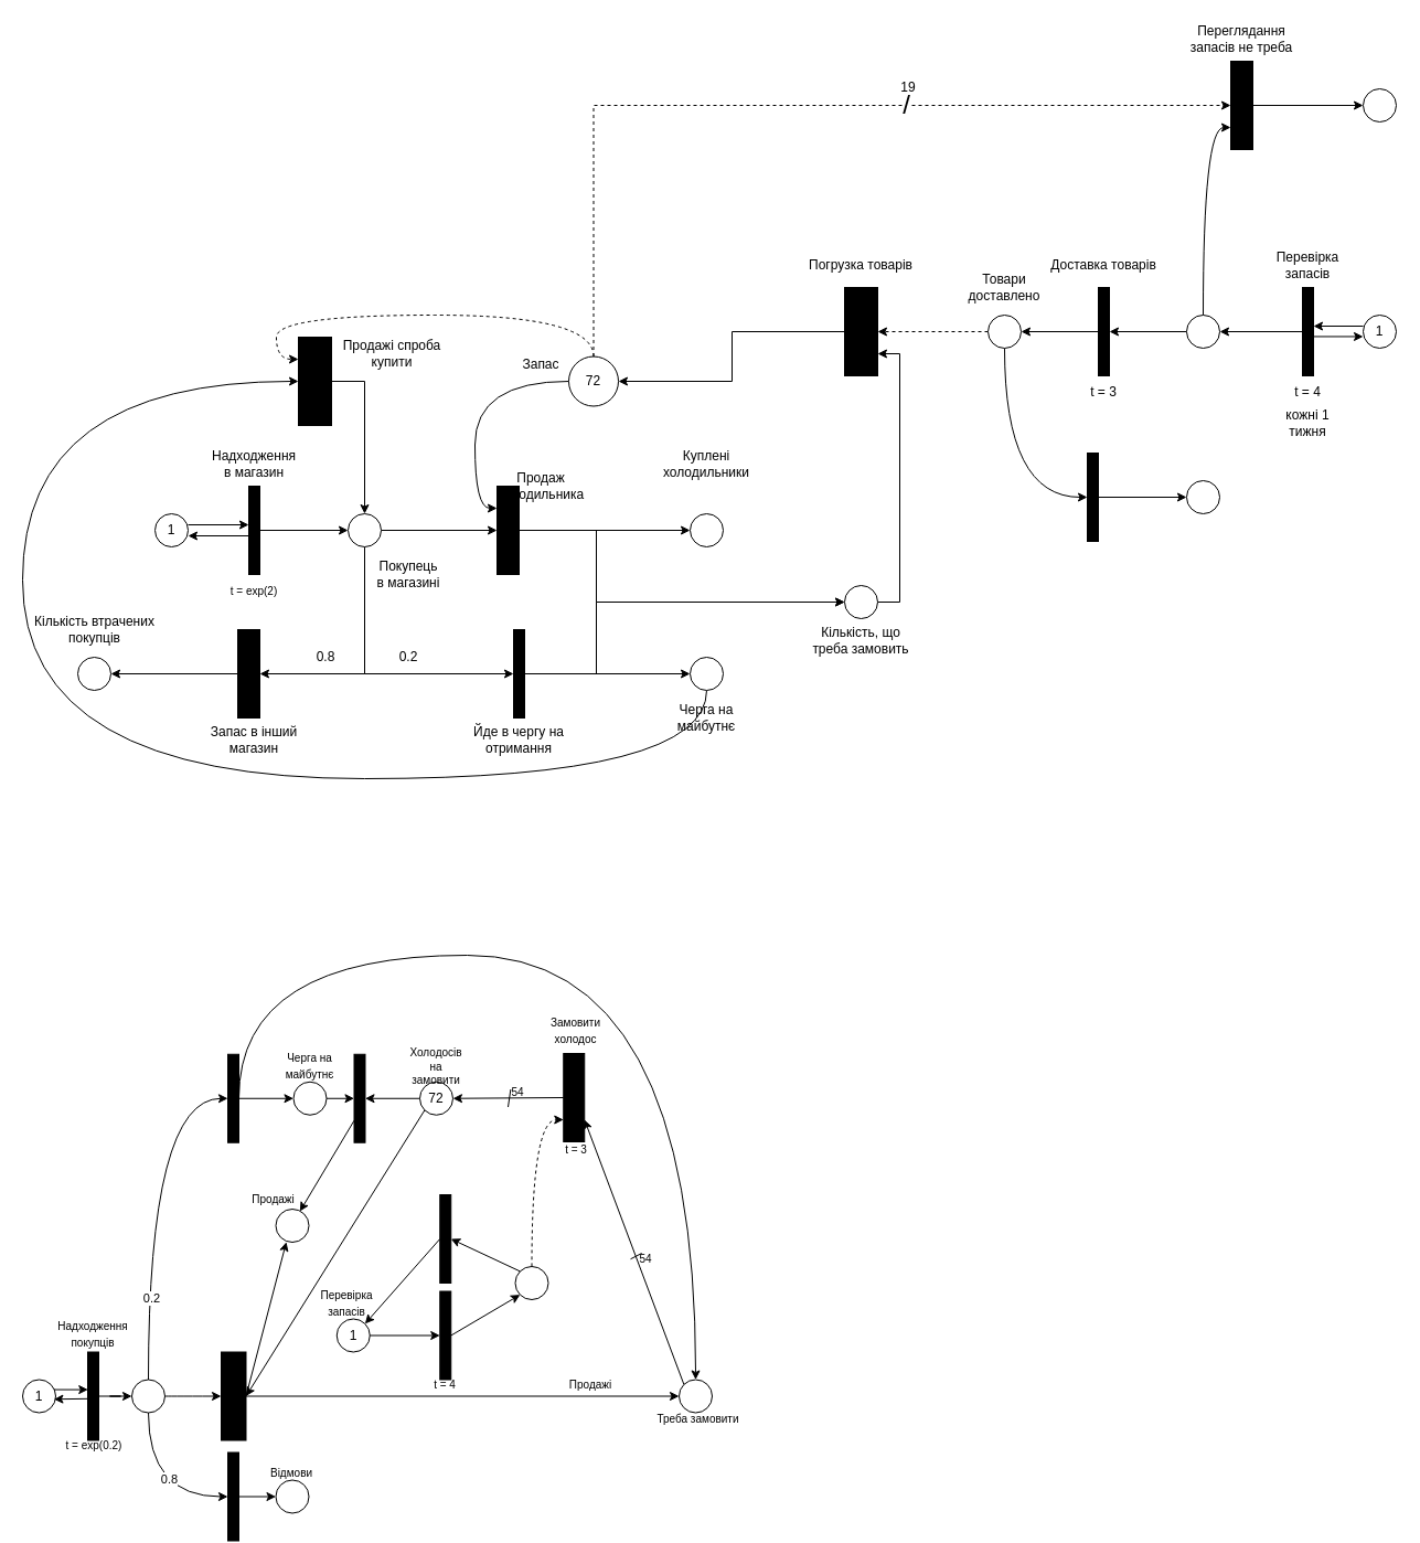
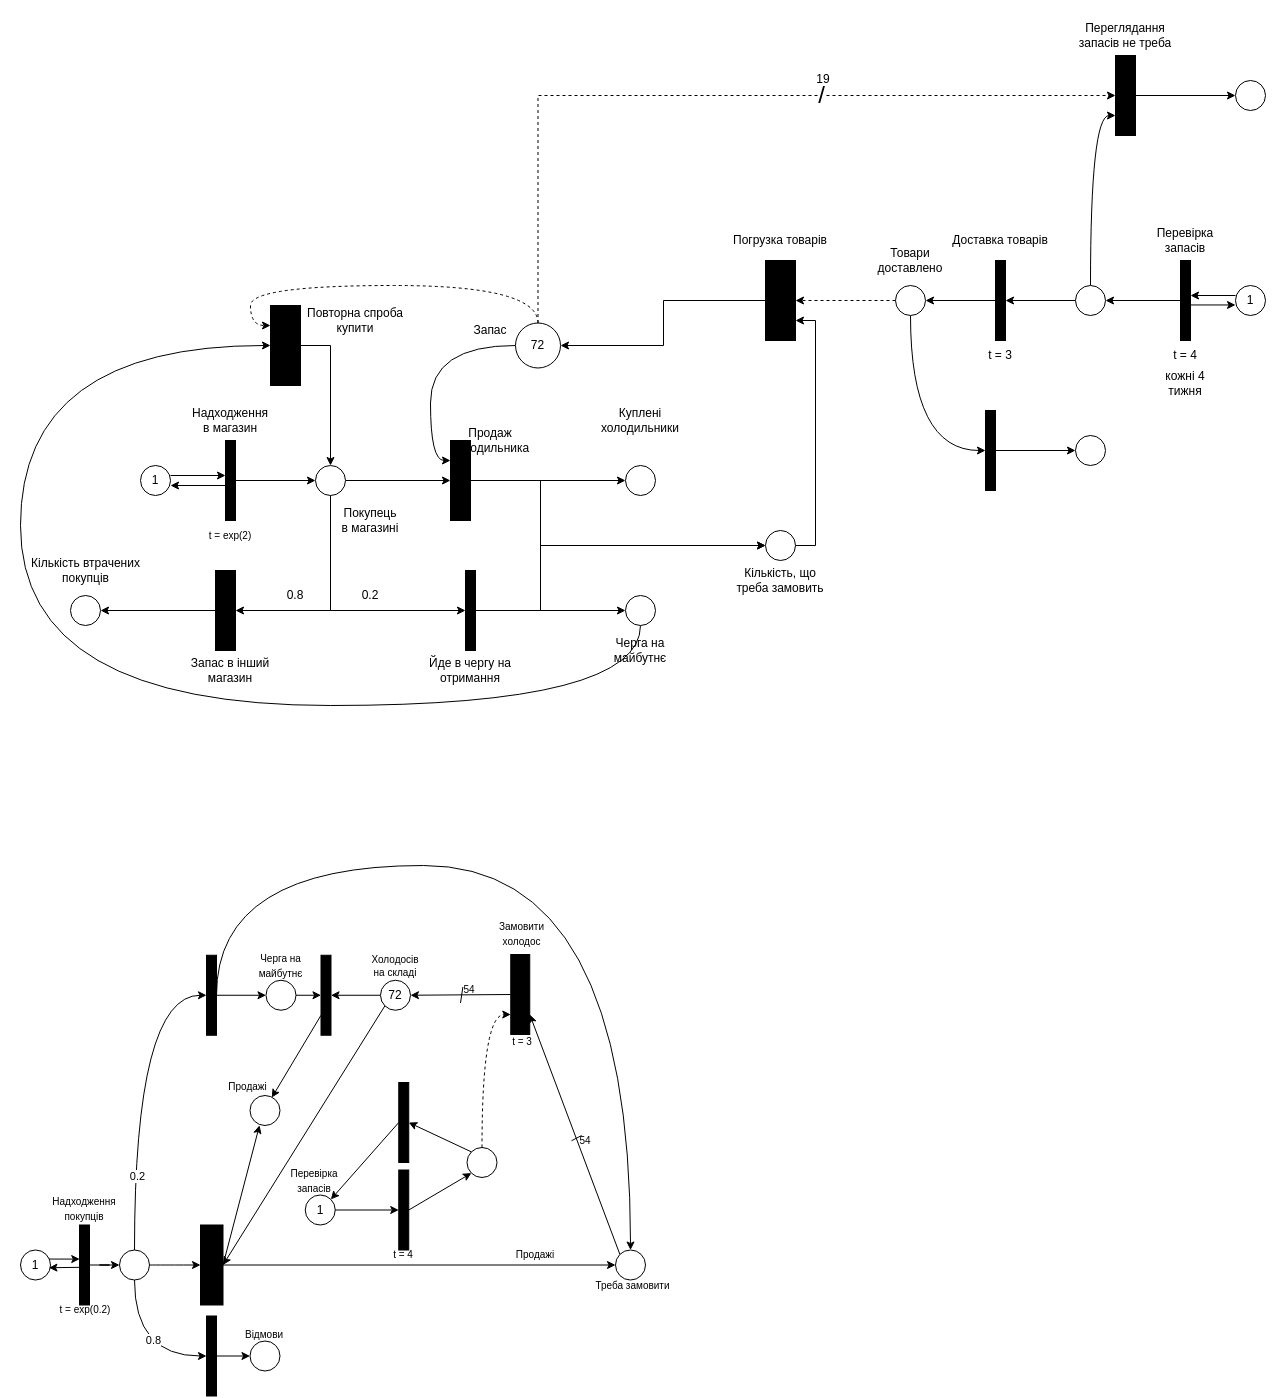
- <mxCell id="16" value="Продажі спроба купити" style="text;html=1;strokeColor=none;fillColor=none;align=center;verticalAlign=middle;whiteSpace=wrap;rounded=0;" parent="1" vertex="1"><mxGeometry x="305" y="305" width="100" height="30" as="geometry" /></mxCell>
+ <mxCell id="16" value="Повторна спроба купити" style="text;html=1;strokeColor=none;fillColor=none;align=center;verticalAlign=middle;whiteSpace=wrap;rounded=0;" parent="1" vertex="1"><mxGeometry x="305" y="305" width="100" height="30" as="geometry" /></mxCell>
- <mxCell id="75" value="кожні 1 тижня" style="text;html=1;strokeColor=none;fillColor=none;align=center;verticalAlign=middle;whiteSpace=wrap;rounded=0;" parent="1" vertex="1"><mxGeometry x="1155" y="372.5" width="60" height="20" as="geometry" /></mxCell>
+ <mxCell id="75" value="кожні 4 тижня" style="text;html=1;strokeColor=none;fillColor=none;align=center;verticalAlign=middle;whiteSpace=wrap;rounded=0;" parent="1" vertex="1"><mxGeometry x="1155" y="372.5" width="60" height="20" as="geometry" /></mxCell>
- <mxCell id="109" value="&lt;div style=&quot;&quot;&gt;&lt;span style=&quot;font-size: 10px; background-color: initial;&quot;&gt;Холодосів&lt;/span&gt;&lt;/div&gt;&lt;font style=&quot;font-size: 10px;&quot;&gt;&lt;div style=&quot;&quot;&gt;&lt;span style=&quot;background-color: initial;&quot;&gt;на замовити&lt;/span&gt;&lt;/div&gt;&lt;/font&gt;" style="text;html=1;strokeColor=none;fillColor=none;align=center;verticalAlign=middle;whiteSpace=wrap;rounded=0;" parent="1" vertex="1"><mxGeometry x="368.25" y="949.75" width="53.5" height="30" as="geometry" /></mxCell>
+ <mxCell id="109" value="&lt;div style=&quot;&quot;&gt;&lt;span style=&quot;font-size: 10px; background-color: initial;&quot;&gt;Холодосів&lt;/span&gt;&lt;/div&gt;&lt;font style=&quot;font-size: 10px;&quot;&gt;&lt;div style=&quot;&quot;&gt;&lt;span style=&quot;background-color: initial;&quot;&gt;на складі&lt;/span&gt;&lt;/div&gt;&lt;/font&gt;" style="text;html=1;strokeColor=none;fillColor=none;align=center;verticalAlign=middle;whiteSpace=wrap;rounded=0;" parent="1" vertex="1"><mxGeometry x="368.25" y="949.75" width="53.5" height="30" as="geometry" /></mxCell>
